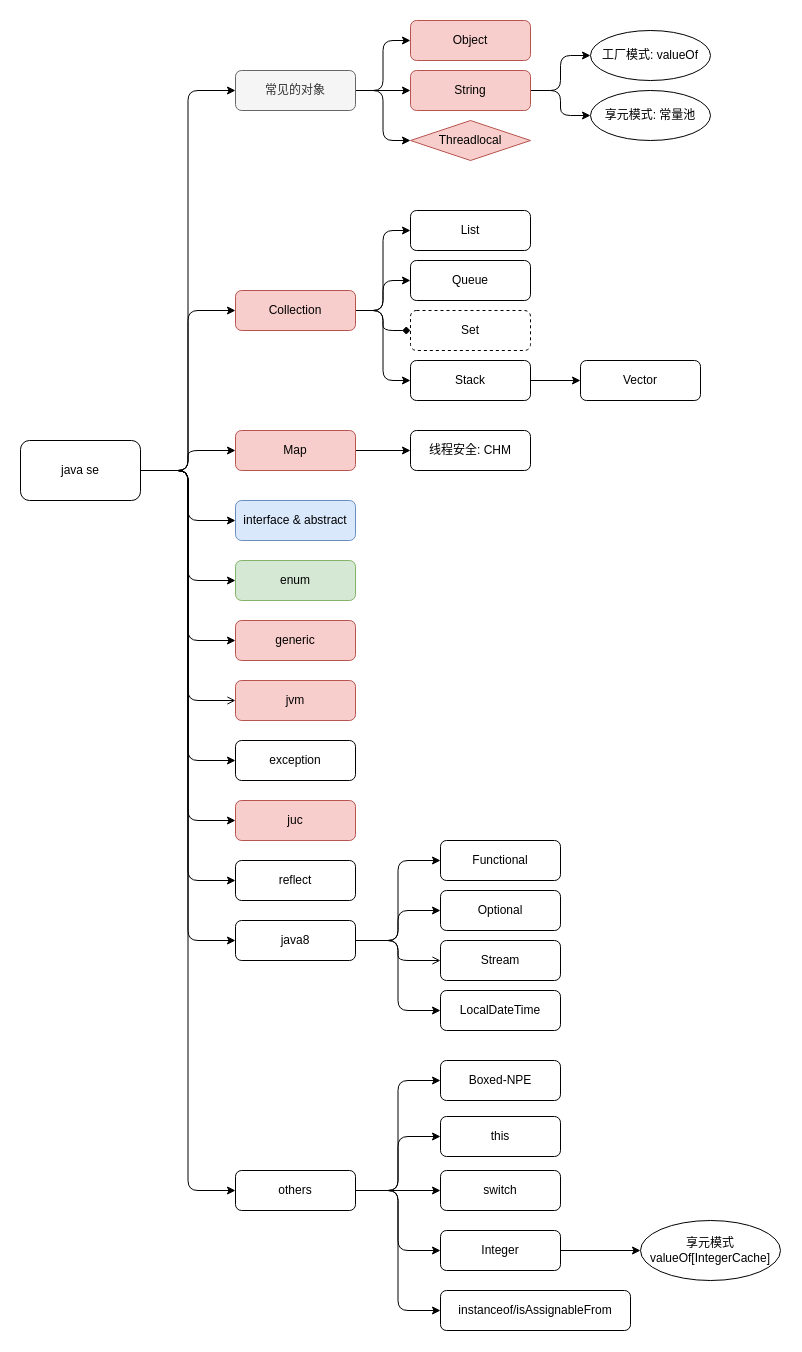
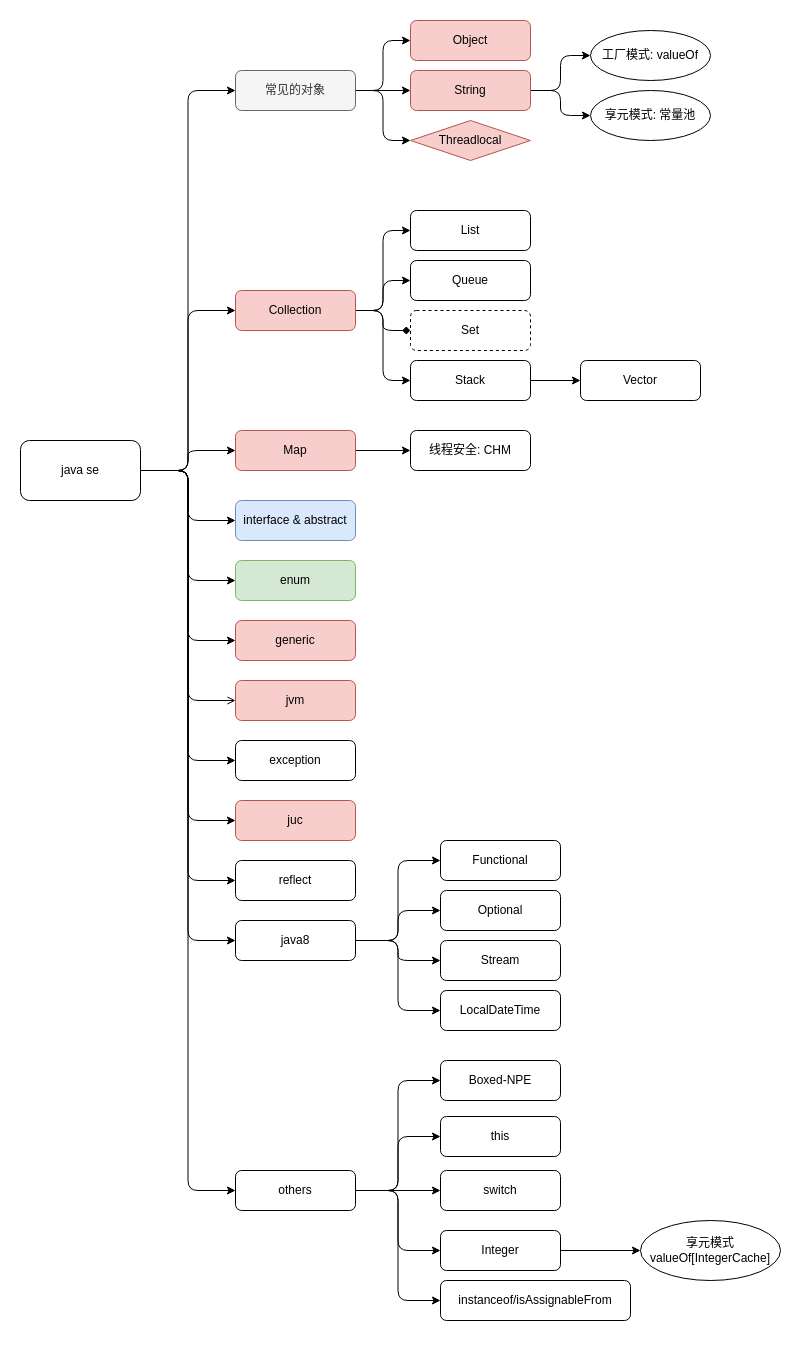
- <mxCell id="41" value="" style="edgeStyle=orthogonalEdgeStyle;rounded=1;orthogonalLoop=1;jettySize=auto;html=1;endArrow=open;" parent="1" source="45" target="46" edge="1"><mxGeometry relative="1" as="geometry" /></mxCell>
+ <mxCell id="41" value="" style="edgeStyle=orthogonalEdgeStyle;rounded=1;orthogonalLoop=1;jettySize=auto;html=1;" parent="1" source="45" target="46" edge="1"><mxGeometry relative="1" as="geometry" /></mxCell>
- <mxCell id="62" value="instanceof/isAssignableFrom" style="rounded=1;whiteSpace=wrap;html=1;" vertex="1" parent="1"><mxGeometry x="440" y="1290" width="190" height="40" as="geometry" /></mxCell>
+ <mxCell id="62" value="instanceof/isAssignableFrom" style="rounded=1;whiteSpace=wrap;html=1;" vertex="1" parent="1"><mxGeometry x="440" y="1280" width="190" height="40" as="geometry" /></mxCell>
